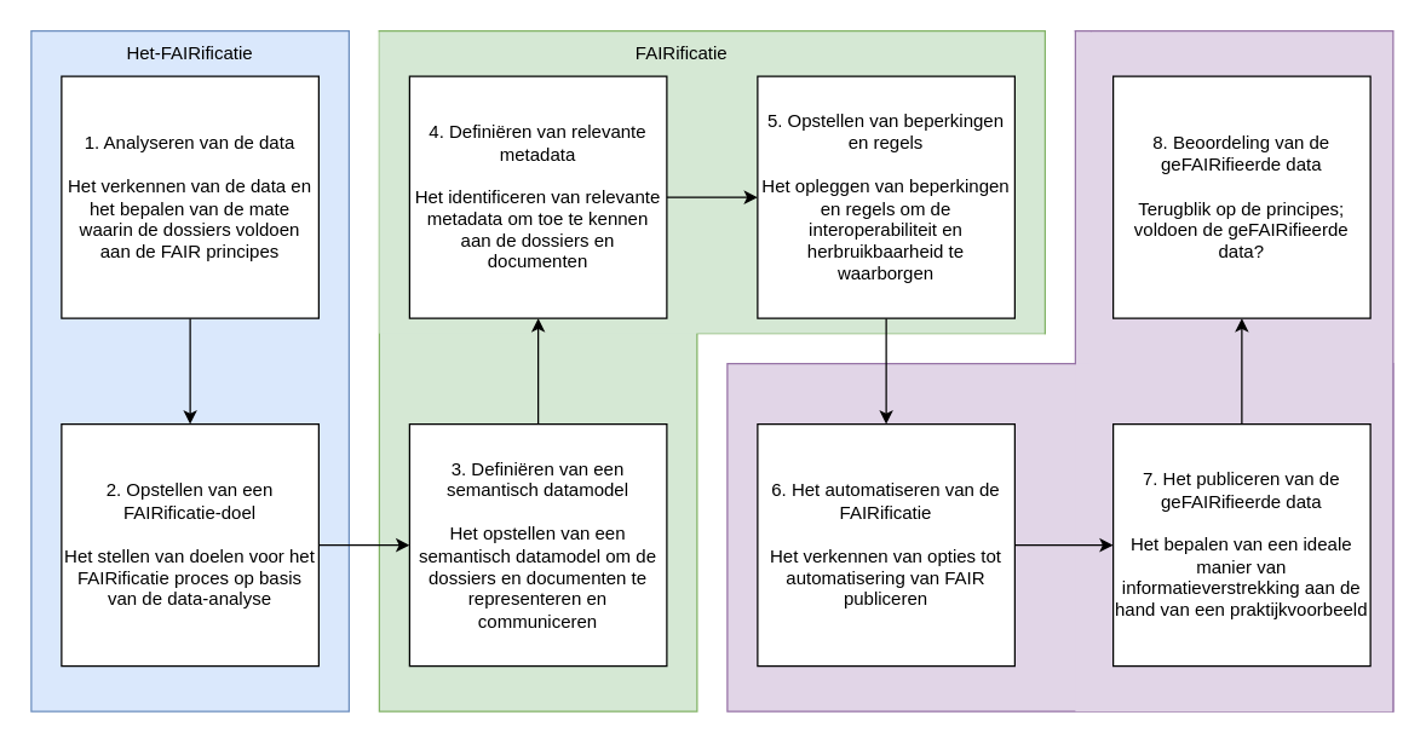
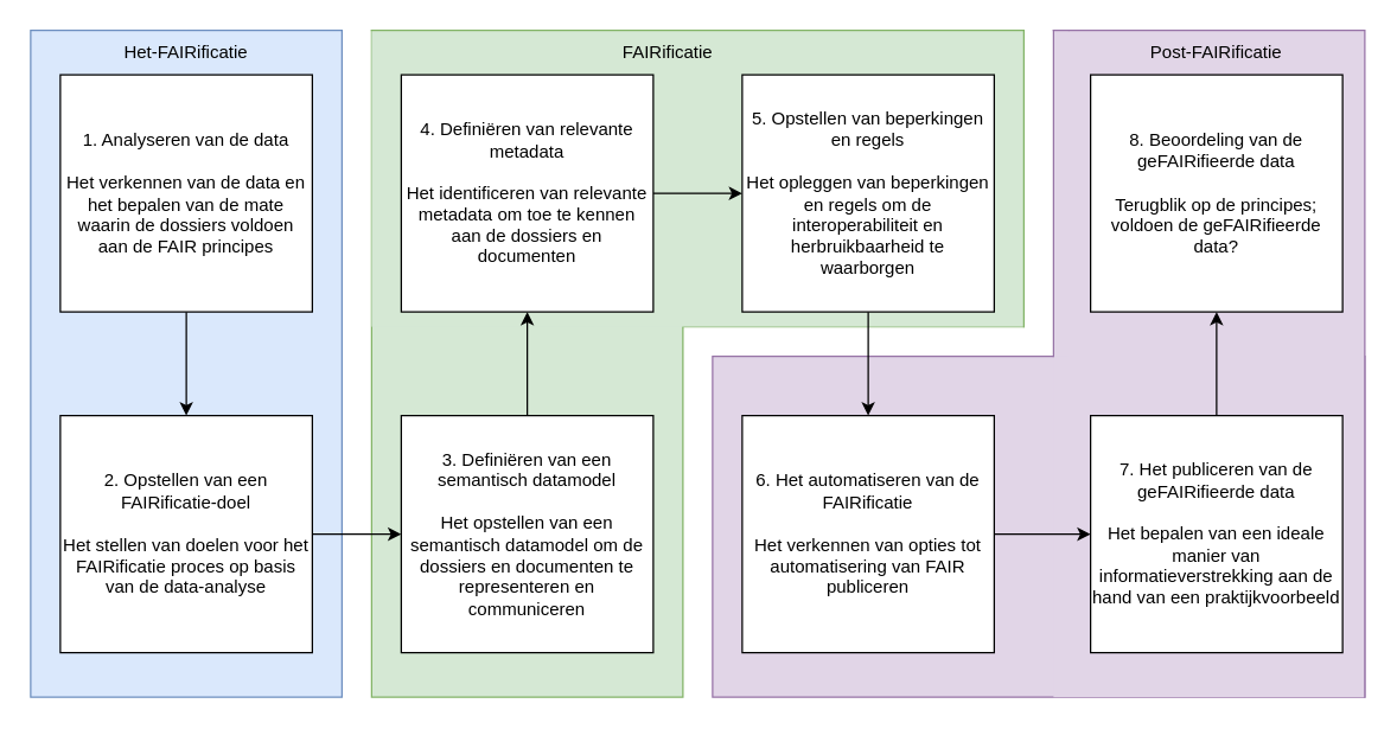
+ <mxCell id="23" value="Post-FAIRificatie" style="text;html=1;strokeColor=none;fillColor=none;align=center;verticalAlign=middle;whiteSpace=wrap;rounded=0;" parent="1" vertex="1"><mxGeometry x="770" y="20" width="100" height="30" as="geometry" /></mxCell>
